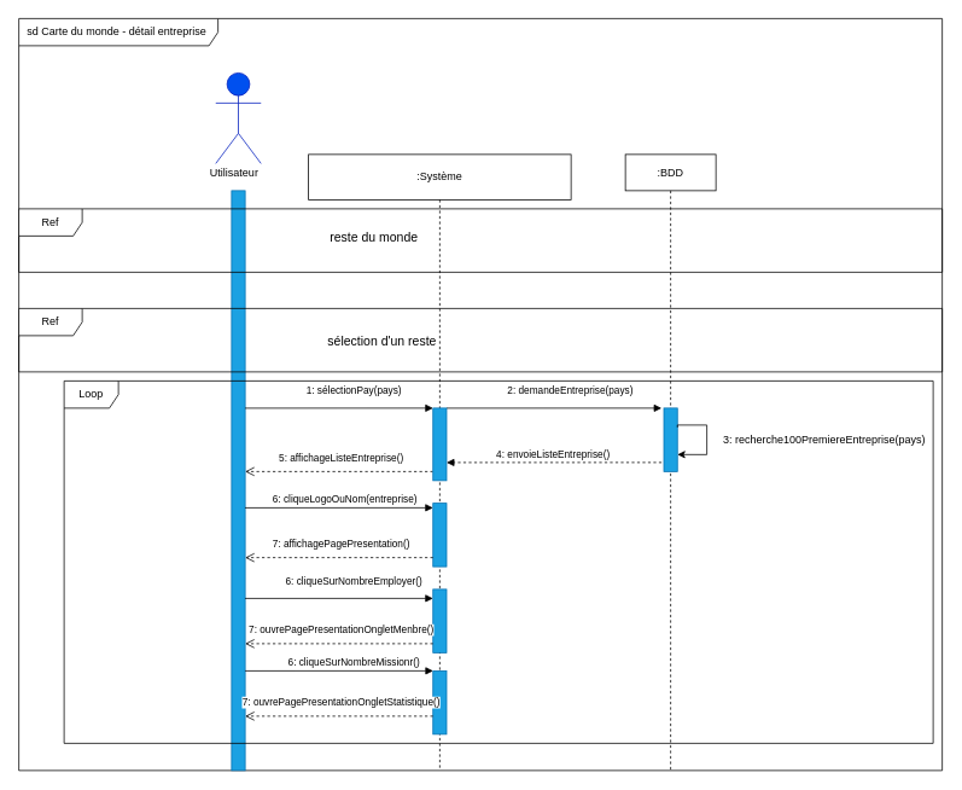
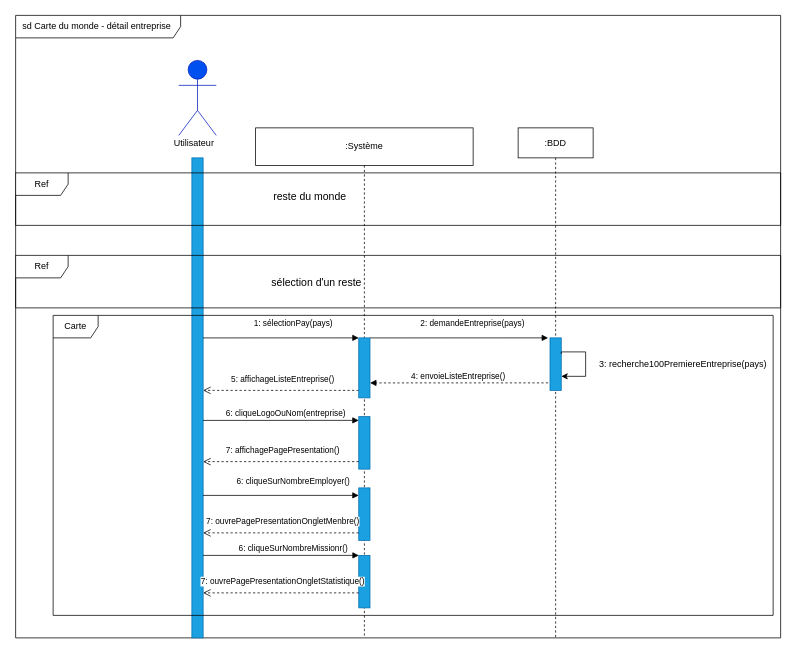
- <mxCell id="29" value="Loop" style="shape=umlFrame;whiteSpace=wrap;html=1;" vertex="1" parent="1"><mxGeometry x="70" y="420" width="960" height="400" as="geometry" /></mxCell>
+ <mxCell id="29" value="Carte" style="shape=umlFrame;whiteSpace=wrap;html=1;" vertex="1" parent="1"><mxGeometry x="70" y="420" width="960" height="400" as="geometry" /></mxCell>
